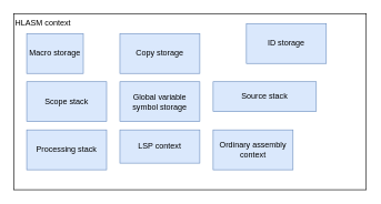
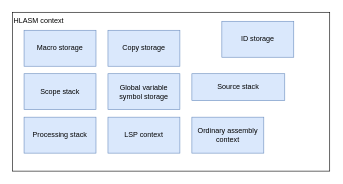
- <mxCell id="3" value="Macro storage" style="rounded=0;whiteSpace=wrap;html=1;flipV=0;flipH=1;direction=east;verticalAlign=middle;fillColor=#dae8fc;strokeColor=#6c8ebf;" parent="1" vertex="1"><mxGeometry x="39" y="50" width="85" height="60" as="geometry" /></mxCell>
+ <mxCell id="3" value="Macro storage" style="rounded=0;whiteSpace=wrap;html=1;flipV=0;flipH=1;direction=east;verticalAlign=middle;fillColor=#dae8fc;strokeColor=#6c8ebf;" parent="1" vertex="1"><mxGeometry x="39" y="50" width="120" height="60" as="geometry" /></mxCell>
- <mxCell id="10" value="LSP context" style="rounded=0;whiteSpace=wrap;html=1;flipV=0;flipH=1;direction=east;verticalAlign=middle;fillColor=#dae8fc;strokeColor=#6c8ebf;" parent="1" vertex="1"><mxGeometry x="179" y="195" width="120" height="50" as="geometry" /></mxCell>
+ <mxCell id="10" value="LSP context" style="rounded=0;whiteSpace=wrap;html=1;flipV=0;flipH=1;direction=east;verticalAlign=middle;fillColor=#dae8fc;strokeColor=#6c8ebf;" parent="1" vertex="1"><mxGeometry x="179" y="195" width="120" height="60" as="geometry" /></mxCell>
